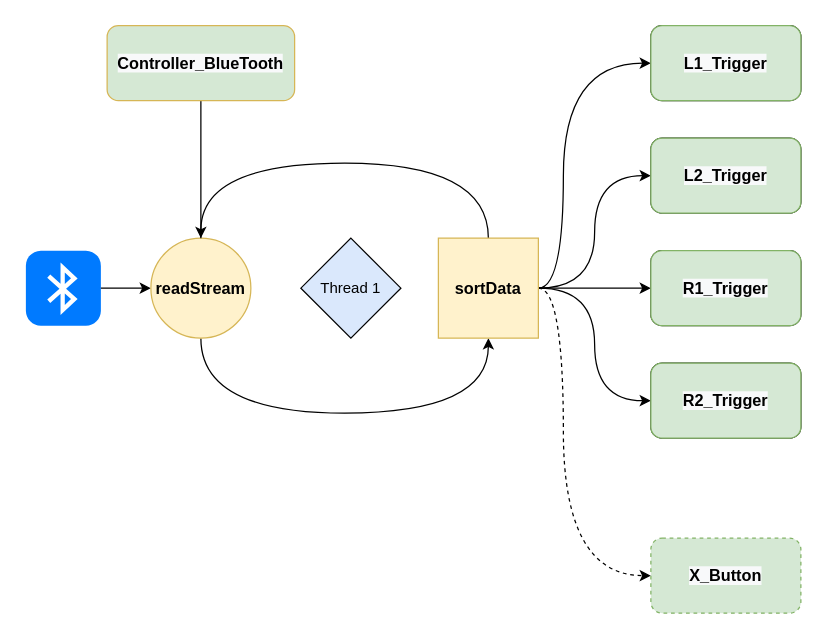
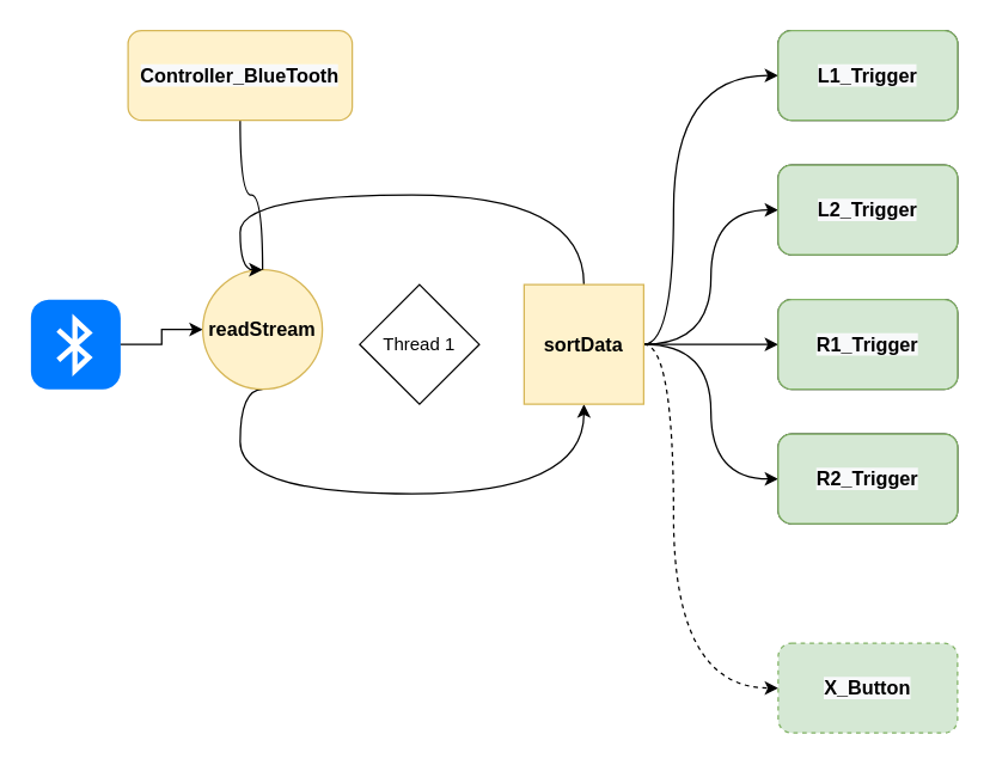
- <mxCell id="16" value="&lt;span style=&quot;font: bold 13px / 1.2 &amp;#34;helvetica&amp;#34; ; text-align: center ; color: rgb(0 , 0 , 0) ; text-transform: none ; text-indent: 0px ; letter-spacing: normal ; text-decoration: none ; word-spacing: 0px ; display: inline ; float: none ; overflow-wrap: normal ; background-color: rgb(248 , 249 , 250)&quot;&gt;Controller_BlueTooth&lt;/span&gt;" parent="1" style="rounded=1;whiteSpace=wrap;html=1;fontSize=13;fillColor=#d5e8d4;strokeColor=#d6b656;" vertex="1"><mxGeometry as="geometry" y="20" x="85" width="150" height="60" /></mxCell>
+ <mxCell id="16" value="&lt;span style=&quot;font: bold 13px / 1.2 &amp;#34;helvetica&amp;#34; ; text-align: center ; color: rgb(0 , 0 , 0) ; text-transform: none ; text-indent: 0px ; letter-spacing: normal ; text-decoration: none ; word-spacing: 0px ; display: inline ; float: none ; overflow-wrap: normal ; background-color: rgb(248 , 249 , 250)&quot;&gt;Controller_BlueTooth&lt;/span&gt;" parent="1" style="rounded=1;whiteSpace=wrap;html=1;fontSize=13;fillColor=#fff2cc;strokeColor=#d6b656;" vertex="1"><mxGeometry as="geometry" y="20" x="85" width="150" height="60" /></mxCell>
- <mxCell id="5" value="readStream" parent="1" style="ellipse;whiteSpace=wrap;html=1;aspect=fixed;fillColor=#fff2cc;strokeColor=#d6b656;fontSize=13;fontStyle=1" vertex="1"><mxGeometry as="geometry" y="190" x="120" width="80" height="80" /></mxCell>
+ <mxCell id="5" value="readStream" parent="1" style="ellipse;whiteSpace=wrap;html=1;aspect=fixed;fillColor=#fff2cc;strokeColor=#d6b656;fontSize=13;fontStyle=1" vertex="1"><mxGeometry x="135" y="180" as="geometry" width="80" height="80" /></mxCell>
- <mxCell id="13" value="Thread 1" parent="1" style="rhombus;whiteSpace=wrap;html=1;fillColor=#dae8fc;" vertex="1"><mxGeometry as="geometry" y="190" x="240" width="80" height="80" /></mxCell>
+ <mxCell id="13" value="Thread 1" parent="1" style="rhombus;whiteSpace=wrap;html=1;" vertex="1"><mxGeometry as="geometry" y="190" x="240" width="80" height="80" /></mxCell>
